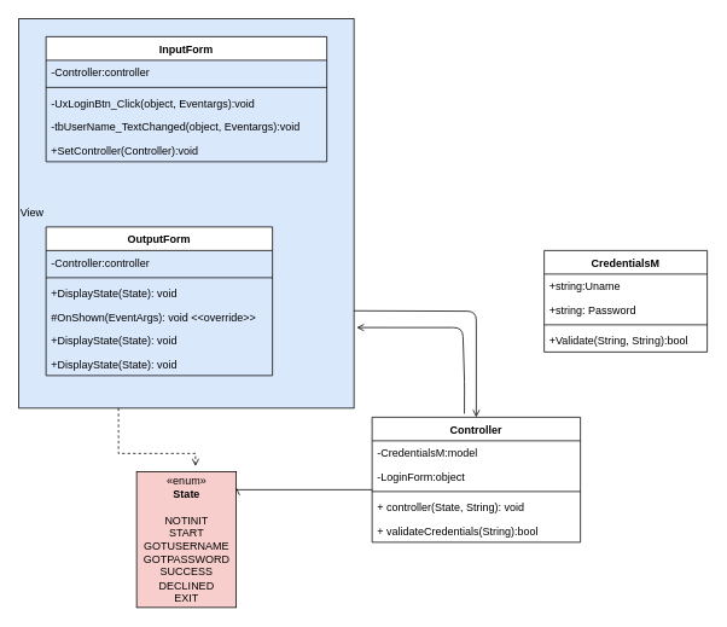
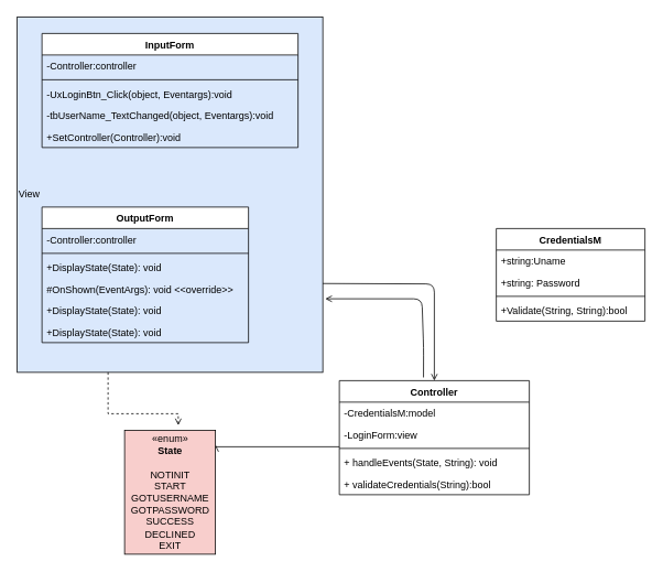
- <mxCell id="18" value="-LoginForm:object" style="text;strokeColor=none;fillColor=none;align=left;verticalAlign=top;spacingLeft=4;spacingRight=4;overflow=hidden;rotatable=0;points=[[0,0.5],[1,0.5]];portConstraint=eastwest;" vertex="1" parent="16"><mxGeometry y="52" width="230" height="26" as="geometry" /></mxCell>
+ <mxCell id="18" value="-LoginForm:view" style="text;strokeColor=none;fillColor=none;align=left;verticalAlign=top;spacingLeft=4;spacingRight=4;overflow=hidden;rotatable=0;points=[[0,0.5],[1,0.5]];portConstraint=eastwest;" vertex="1" parent="16"><mxGeometry y="52" width="230" height="26" as="geometry" /></mxCell>
- <mxCell id="20" value="+ controller(State, String): void" style="text;strokeColor=none;fillColor=none;align=left;verticalAlign=top;spacingLeft=4;spacingRight=4;overflow=hidden;rotatable=0;points=[[0,0.5],[1,0.5]];portConstraint=eastwest;" vertex="1" parent="16"><mxGeometry y="86" width="230" height="26" as="geometry" /></mxCell>
+ <mxCell id="20" value="+ handleEvents(State, String): void" style="text;strokeColor=none;fillColor=none;align=left;verticalAlign=top;spacingLeft=4;spacingRight=4;overflow=hidden;rotatable=0;points=[[0,0.5],[1,0.5]];portConstraint=eastwest;" vertex="1" parent="16"><mxGeometry y="86" width="230" height="26" as="geometry" /></mxCell>
